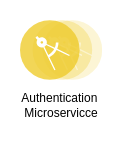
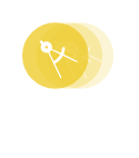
- <mxCell id="4" value="Authentication&amp;nbsp;&lt;br&gt;Microservicce" style="text;html=1;strokeColor=none;fillColor=none;align=center;verticalAlign=middle;whiteSpace=wrap;rounded=0;" vertex="1" parent="2"><mxGeometry x="11.1" y="70" width="60" height="30" as="geometry" /></mxCell>
